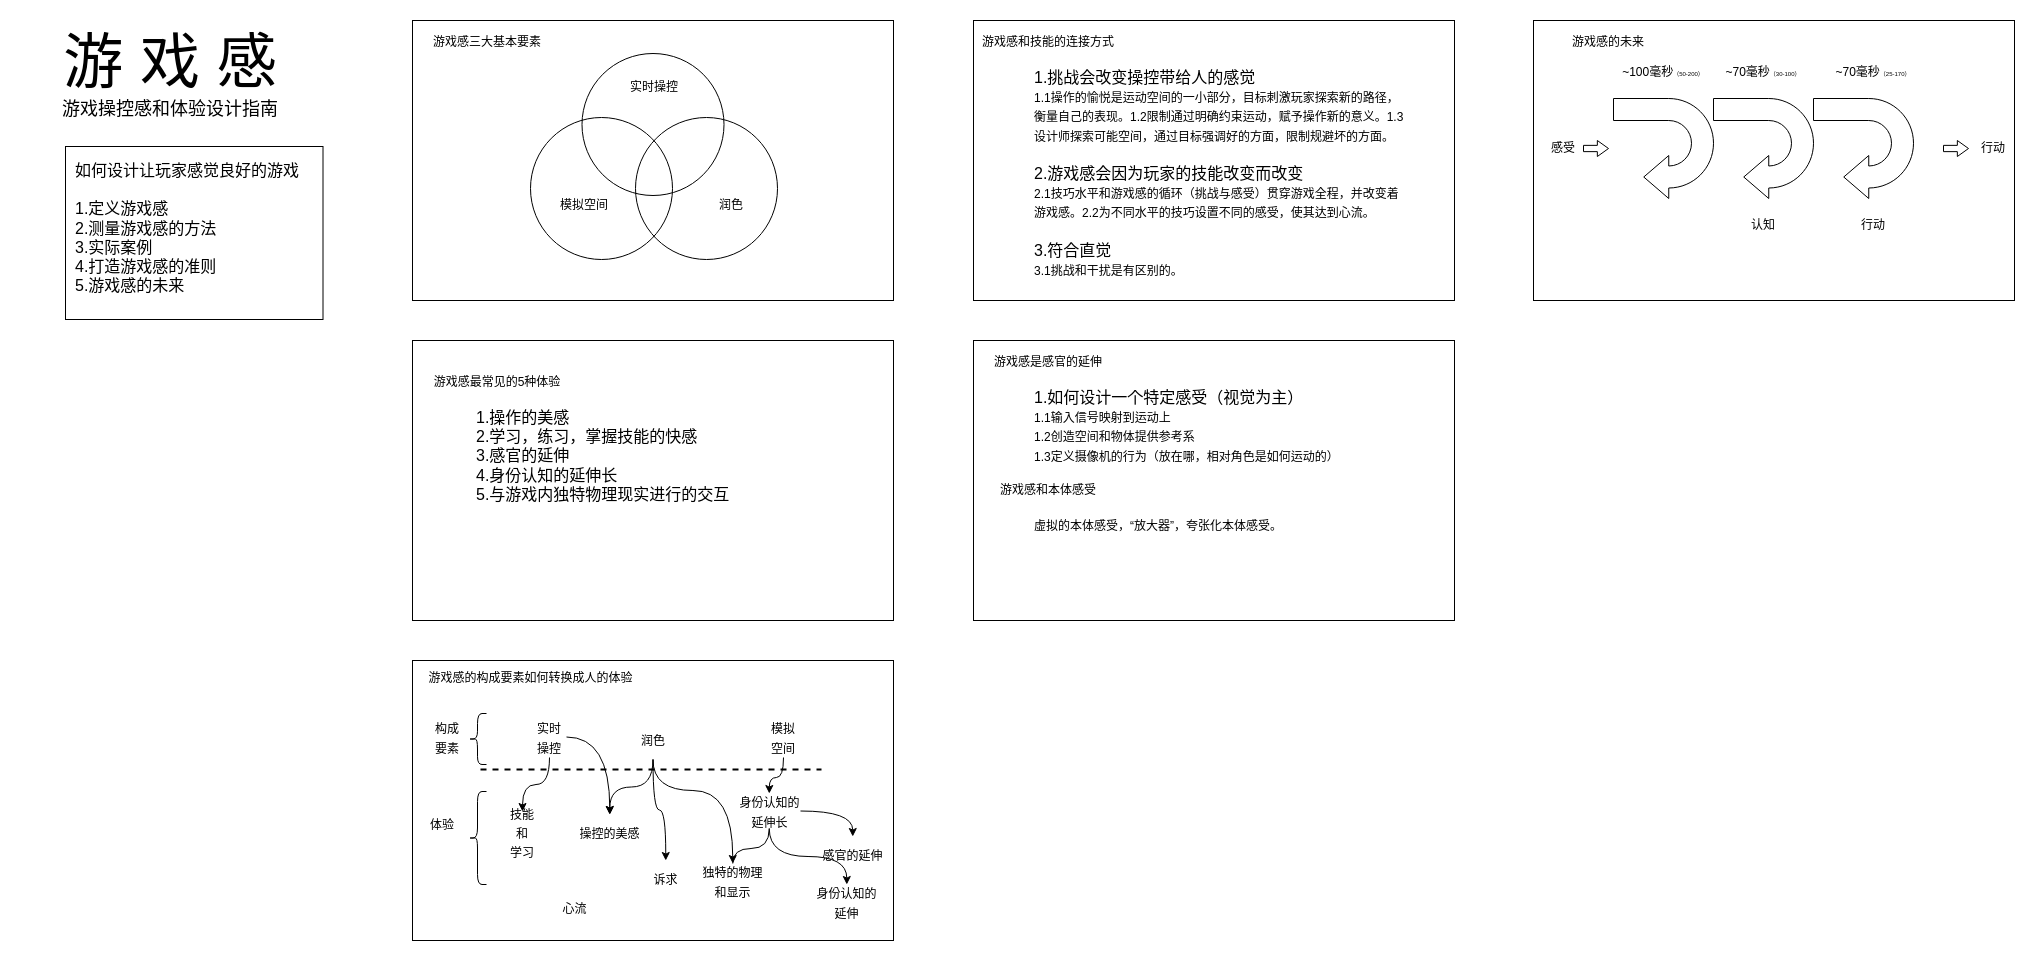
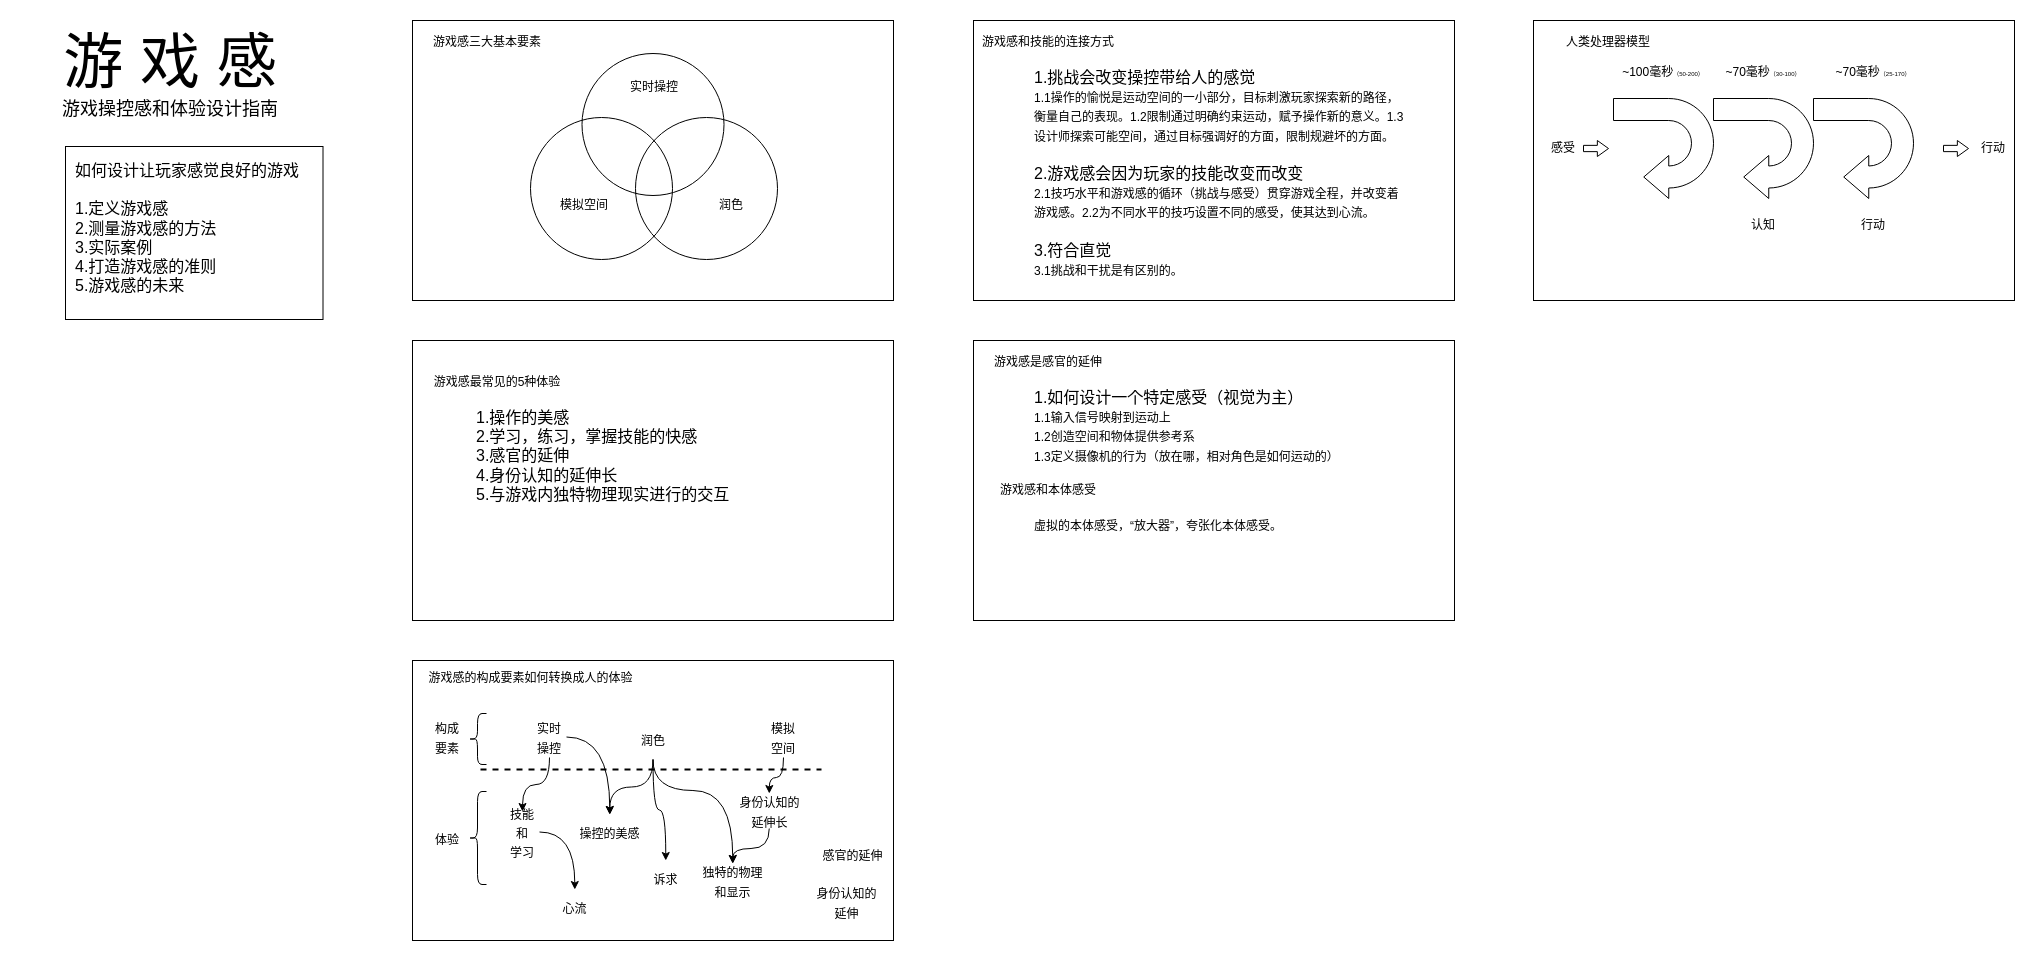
- <mxCell id="79" value="游戏感的未来" style="text;html=1;strokeColor=none;fillColor=none;align=center;verticalAlign=middle;whiteSpace=wrap;rounded=0;" vertex="1" parent="77"><mxGeometry x="5" y="10" width="140" height="23" as="geometry" /></mxCell>
+ <mxCell id="79" value="人类处理器模型" style="text;html=1;strokeColor=none;fillColor=none;align=center;verticalAlign=middle;whiteSpace=wrap;rounded=0;" vertex="1" parent="77"><mxGeometry x="5" y="10" width="140" height="23" as="geometry" /></mxCell>
- <mxCell id="51" style="edgeStyle=orthogonalEdgeStyle;orthogonalLoop=1;jettySize=auto;html=1;exitX=1;exitY=0.5;exitDx=0;exitDy=0;entryX=0.5;entryY=0;entryDx=0;entryDy=0;fontSize=16;curved=1;" parent="29" source="54" target="55" edge="1"><mxGeometry relative="1" as="geometry" /></mxCell>
- <mxCell id="36" value="&lt;span style=&quot;font-size: 12px&quot;&gt;体验&lt;/span&gt;" style="text;html=1;strokeColor=none;fillColor=none;align=center;verticalAlign=middle;whiteSpace=wrap;rounded=0;dashed=1;fontSize=16;horizontal=1;" parent="29" vertex="1"><mxGeometry x="13" y="142" width="34" height="41" as="geometry" /></mxCell>
+ <mxCell id="36" value="&lt;span style=&quot;font-size: 12px&quot;&gt;体验&lt;/span&gt;" style="text;html=1;strokeColor=none;fillColor=none;align=center;verticalAlign=middle;whiteSpace=wrap;rounded=0;dashed=1;fontSize=16;horizontal=1;" parent="29" vertex="1"><mxGeometry x="18" y="157" width="34" height="41" as="geometry" /></mxCell>
+ <mxCell id="46" style="edgeStyle=orthogonalEdgeStyle;orthogonalLoop=1;jettySize=auto;html=1;fontSize=16;curved=1;" parent="29" source="47" target="57" edge="1"><mxGeometry relative="1" as="geometry" /></mxCell>
- <mxCell id="52" style="edgeStyle=orthogonalEdgeStyle;orthogonalLoop=1;jettySize=auto;html=1;exitX=0.5;exitY=1;exitDx=0;exitDy=0;entryX=0.5;entryY=0;entryDx=0;entryDy=0;fontSize=16;curved=1;endArrow=none;" parent="29" source="54" target="50" edge="1"><mxGeometry relative="1" as="geometry" /></mxCell>
+ <mxCell id="52" style="edgeStyle=orthogonalEdgeStyle;orthogonalLoop=1;jettySize=auto;html=1;exitX=0.5;exitY=1;exitDx=0;exitDy=0;entryX=0.5;entryY=0;entryDx=0;entryDy=0;fontSize=16;curved=1;" parent="29" source="54" target="50" edge="1"><mxGeometry relative="1" as="geometry" /></mxCell>
- <mxCell id="53" style="edgeStyle=orthogonalEdgeStyle;orthogonalLoop=1;jettySize=auto;html=1;exitX=0.5;exitY=1;exitDx=0;exitDy=0;fontSize=16;curved=1;" parent="29" source="54" target="56" edge="1"><mxGeometry relative="1" as="geometry" /></mxCell>
